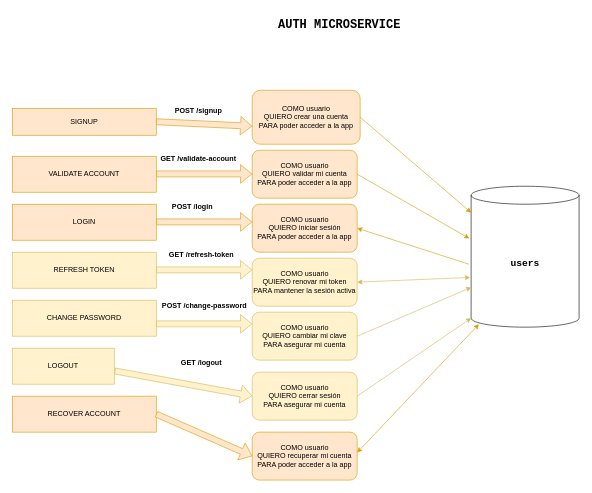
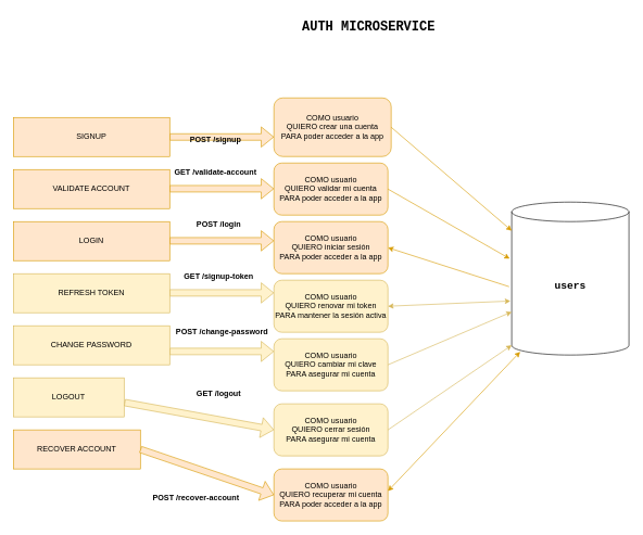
- <mxCell id="32" value="&lt;b&gt;POST /signup&lt;/b&gt;" style="text;html=1;align=center;verticalAlign=middle;resizable=0;points=[];autosize=1;strokeColor=none;fillColor=none;" vertex="1" parent="1"><mxGeometry x="280" y="170" width="100" height="30" as="geometry" /></mxCell>
+ <mxCell id="32" value="&lt;b&gt;POST /signup&lt;/b&gt;" style="text;html=1;align=center;verticalAlign=middle;resizable=0;points=[];autosize=1;strokeColor=none;fillColor=none;" vertex="1" parent="1"><mxGeometry x="280" y="200" width="100" height="30" as="geometry" /></mxCell>
- <mxCell id="2" value="SIGNUP" style="rounded=0;whiteSpace=wrap;html=1;fillColor=#ffe6cc;strokeColor=#d79b00;" vertex="1" parent="1"><mxGeometry x="20" y="180" width="240" height="45" as="geometry" /></mxCell>
+ <mxCell id="2" value="SIGNUP" style="rounded=0;whiteSpace=wrap;html=1;fillColor=#ffe6cc;strokeColor=#d79b00;" vertex="1" parent="1"><mxGeometry x="20" y="180" width="240" height="60" as="geometry" /></mxCell>
- <mxCell id="34" value="&lt;b&gt;POST /login&lt;/b&gt;" style="text;html=1;align=center;verticalAlign=middle;resizable=0;points=[];autosize=1;strokeColor=none;fillColor=none;" vertex="1" parent="1"><mxGeometry x="275" y="330" width="90" height="30" as="geometry" /></mxCell>
+ <mxCell id="34" value="&lt;b&gt;POST /login&lt;/b&gt;" style="text;html=1;align=center;verticalAlign=middle;resizable=0;points=[];autosize=1;strokeColor=none;fillColor=none;" vertex="1" parent="1"><mxGeometry x="290" y="330" width="90" height="30" as="geometry" /></mxCell>
- <mxCell id="38" value="&lt;b&gt;GET /refresh-token&lt;/b&gt;" style="text;html=1;align=center;verticalAlign=middle;resizable=0;points=[];autosize=1;strokeColor=none;fillColor=none;" vertex="1" parent="1"><mxGeometry x="270" y="410" width="130" height="30" as="geometry" /></mxCell>
+ <mxCell id="38" value="&lt;b&gt;GET /signup-token&lt;/b&gt;" style="text;html=1;align=center;verticalAlign=middle;resizable=0;points=[];autosize=1;strokeColor=none;fillColor=none;" vertex="1" parent="1"><mxGeometry x="270" y="410" width="130" height="30" as="geometry" /></mxCell>
- <mxCell id="5" value="RECOVER ACCOUNT" style="rounded=0;whiteSpace=wrap;html=1;fillColor=#ffe6cc;strokeColor=#d79b00;" vertex="1" parent="1"><mxGeometry x="20" y="660" width="240" height="60" as="geometry" /></mxCell>
+ <mxCell id="5" value="RECOVER ACCOUNT" style="rounded=0;whiteSpace=wrap;html=1;fillColor=#ffe6cc;strokeColor=#d79b00;" vertex="1" parent="1"><mxGeometry x="20" y="660" width="195" height="60" as="geometry" /></mxCell>
+ <mxCell id="36" value="&lt;b&gt;POST /recover-account&lt;/b&gt;" style="text;html=1;align=center;verticalAlign=middle;resizable=0;points=[];autosize=1;strokeColor=none;fillColor=none;" vertex="1" parent="1"><mxGeometry x="220" y="750" width="160" height="30" as="geometry" /></mxCell>
